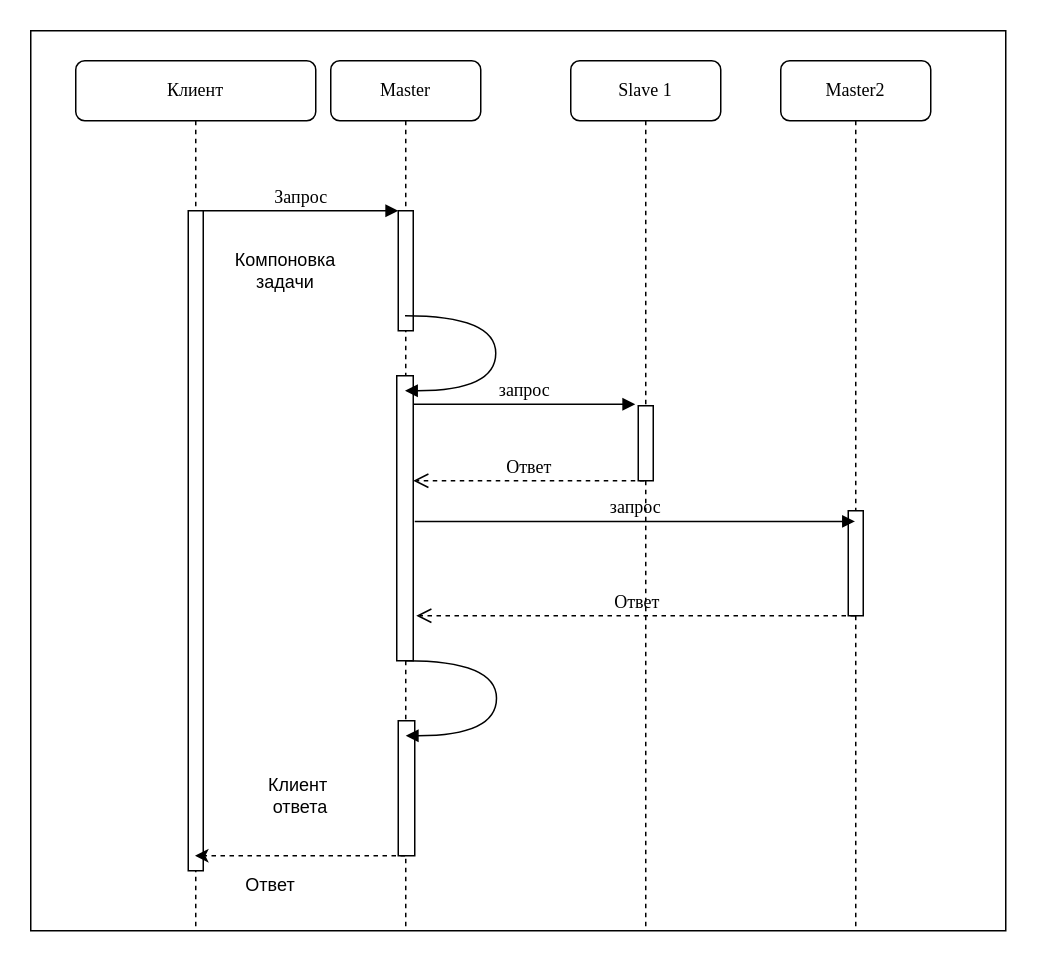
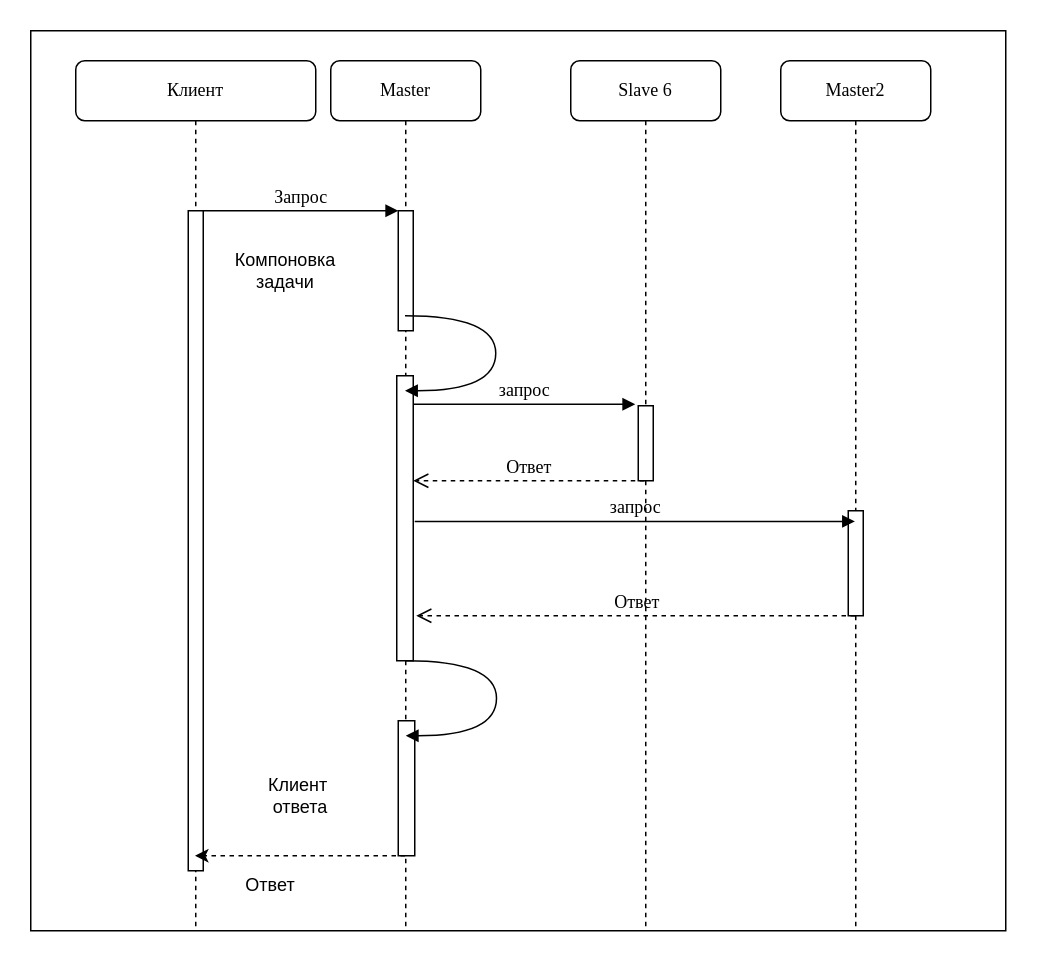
- <mxCell id="7" value="Slave 1" style="shape=umlLifeline;perimeter=lifelinePerimeter;whiteSpace=wrap;html=1;container=1;collapsible=0;recursiveResize=0;outlineConnect=0;rounded=1;shadow=0;comic=0;labelBackgroundColor=none;strokeWidth=1;fontFamily=Verdana;fontSize=12;align=center;" parent="1" vertex="1"><mxGeometry x="380" y="40" width="100" height="580" as="geometry" /></mxCell>
+ <mxCell id="7" value="Slave 6" style="shape=umlLifeline;perimeter=lifelinePerimeter;whiteSpace=wrap;html=1;container=1;collapsible=0;recursiveResize=0;outlineConnect=0;rounded=1;shadow=0;comic=0;labelBackgroundColor=none;strokeWidth=1;fontFamily=Verdana;fontSize=12;align=center;" parent="1" vertex="1"><mxGeometry x="380" y="40" width="100" height="580" as="geometry" /></mxCell>
